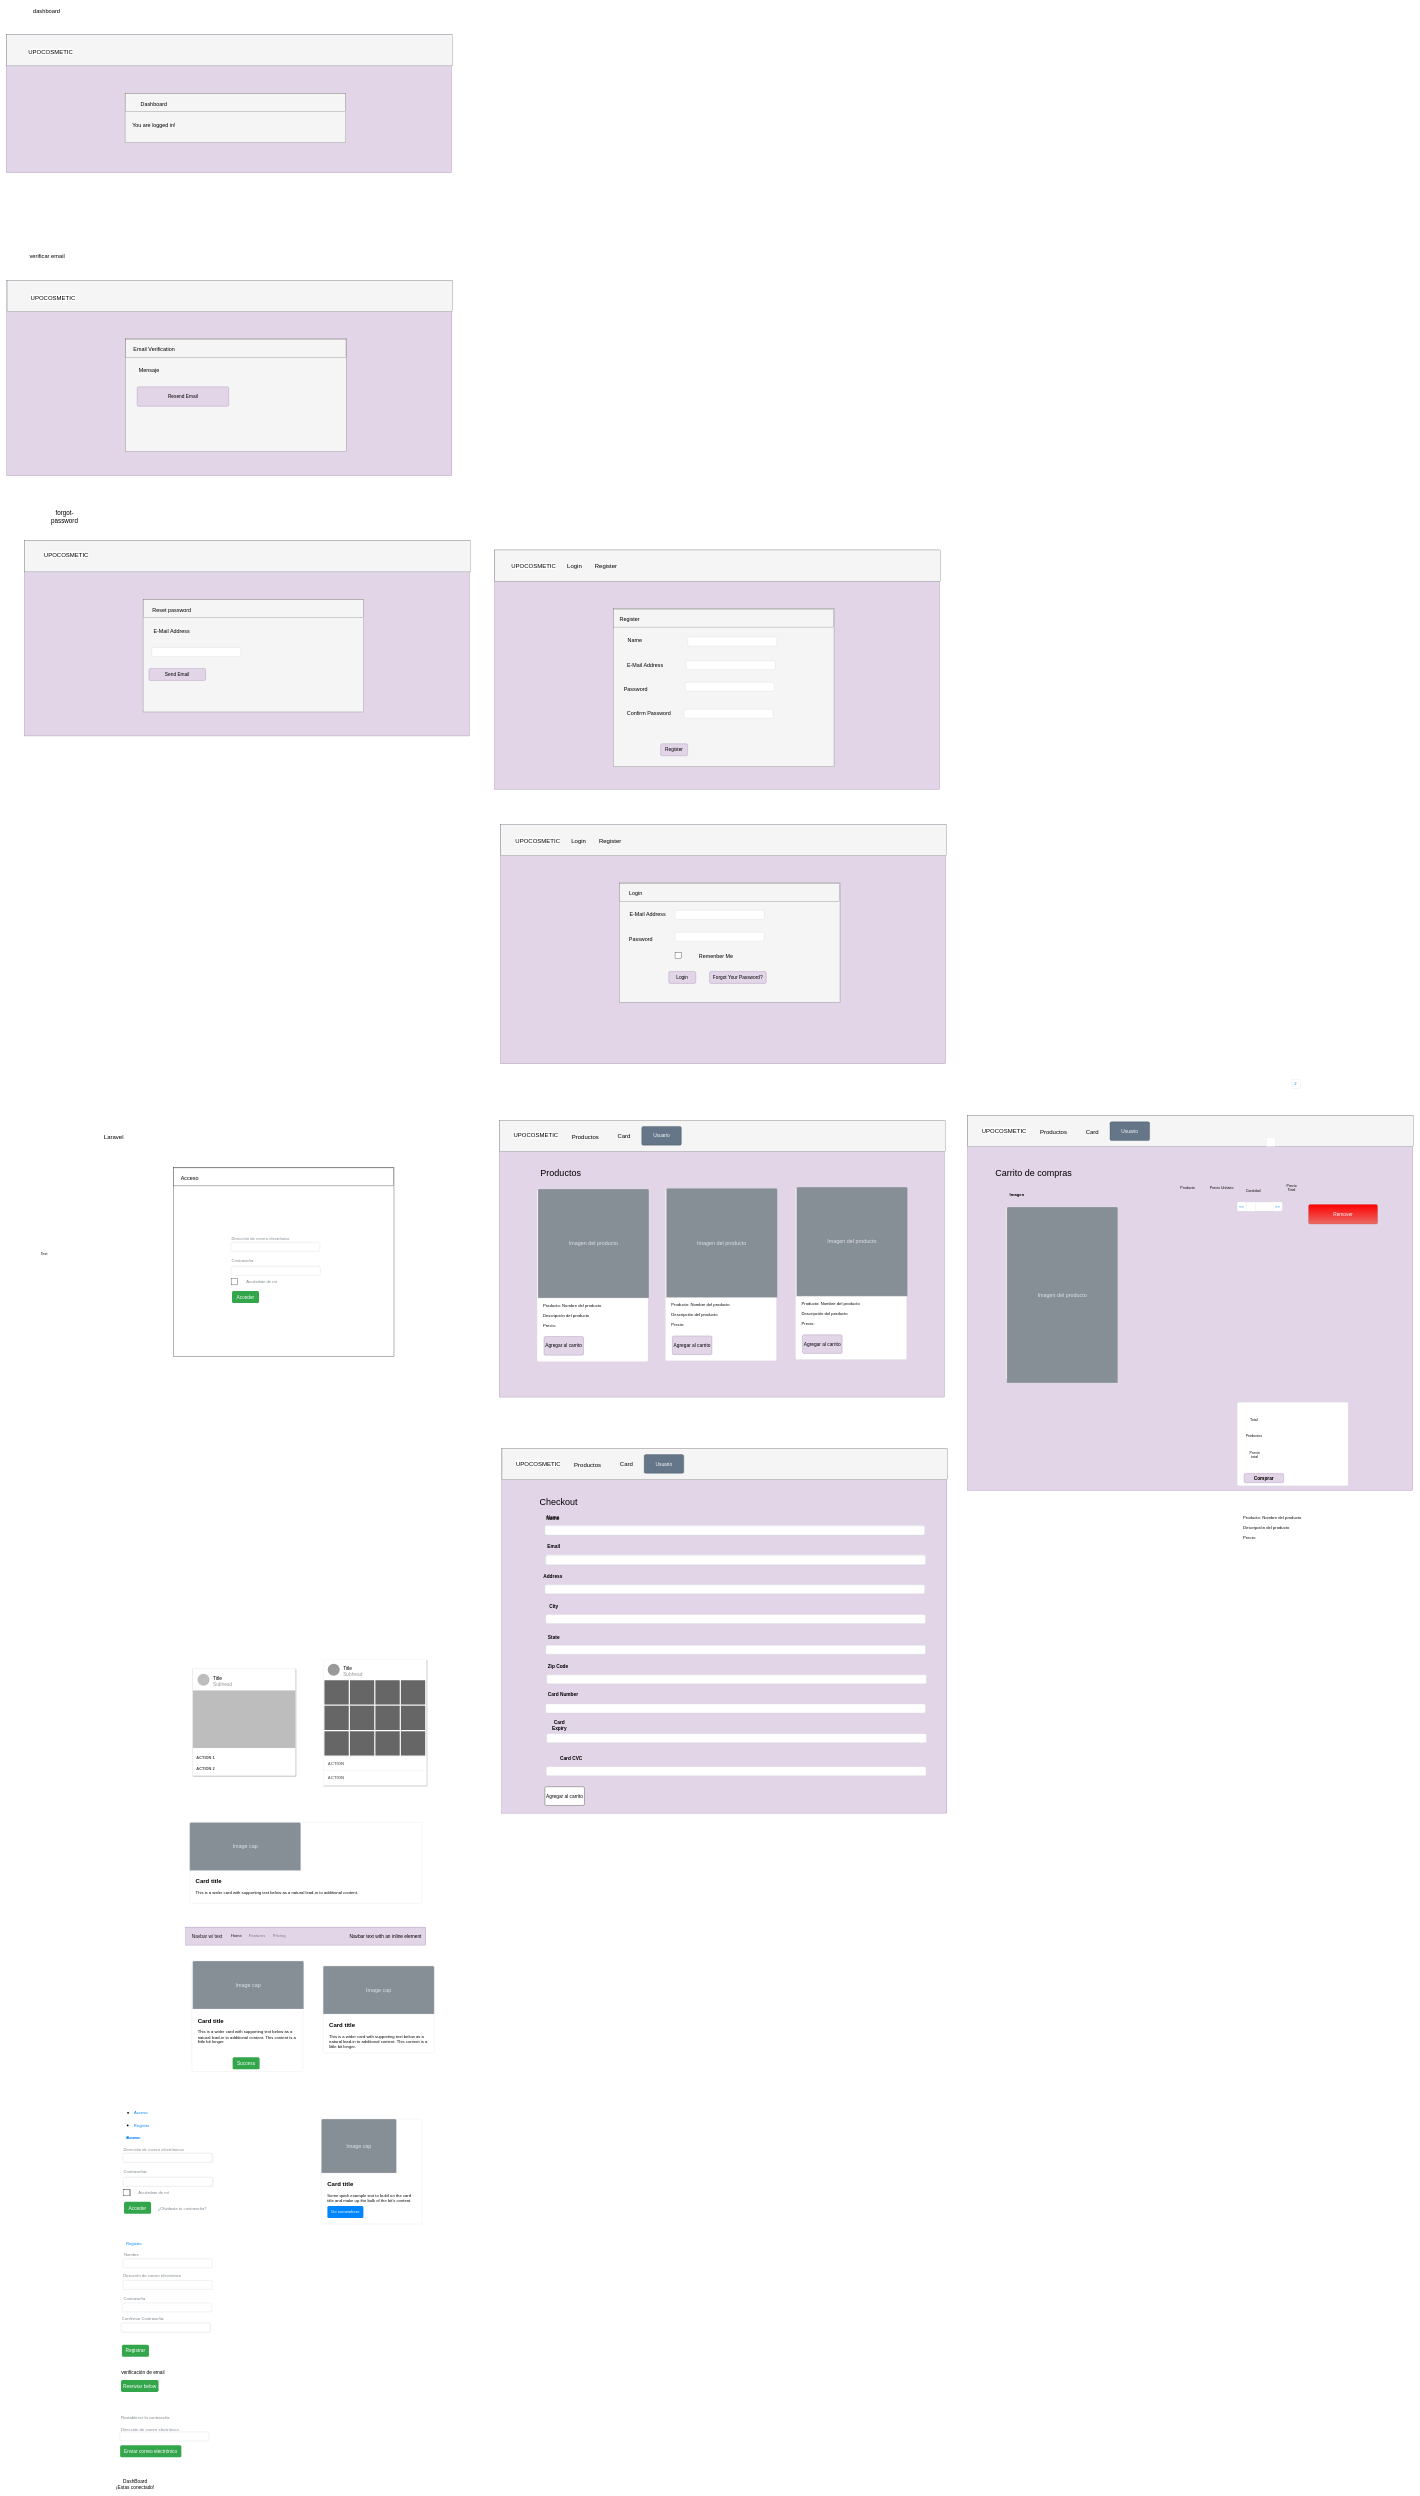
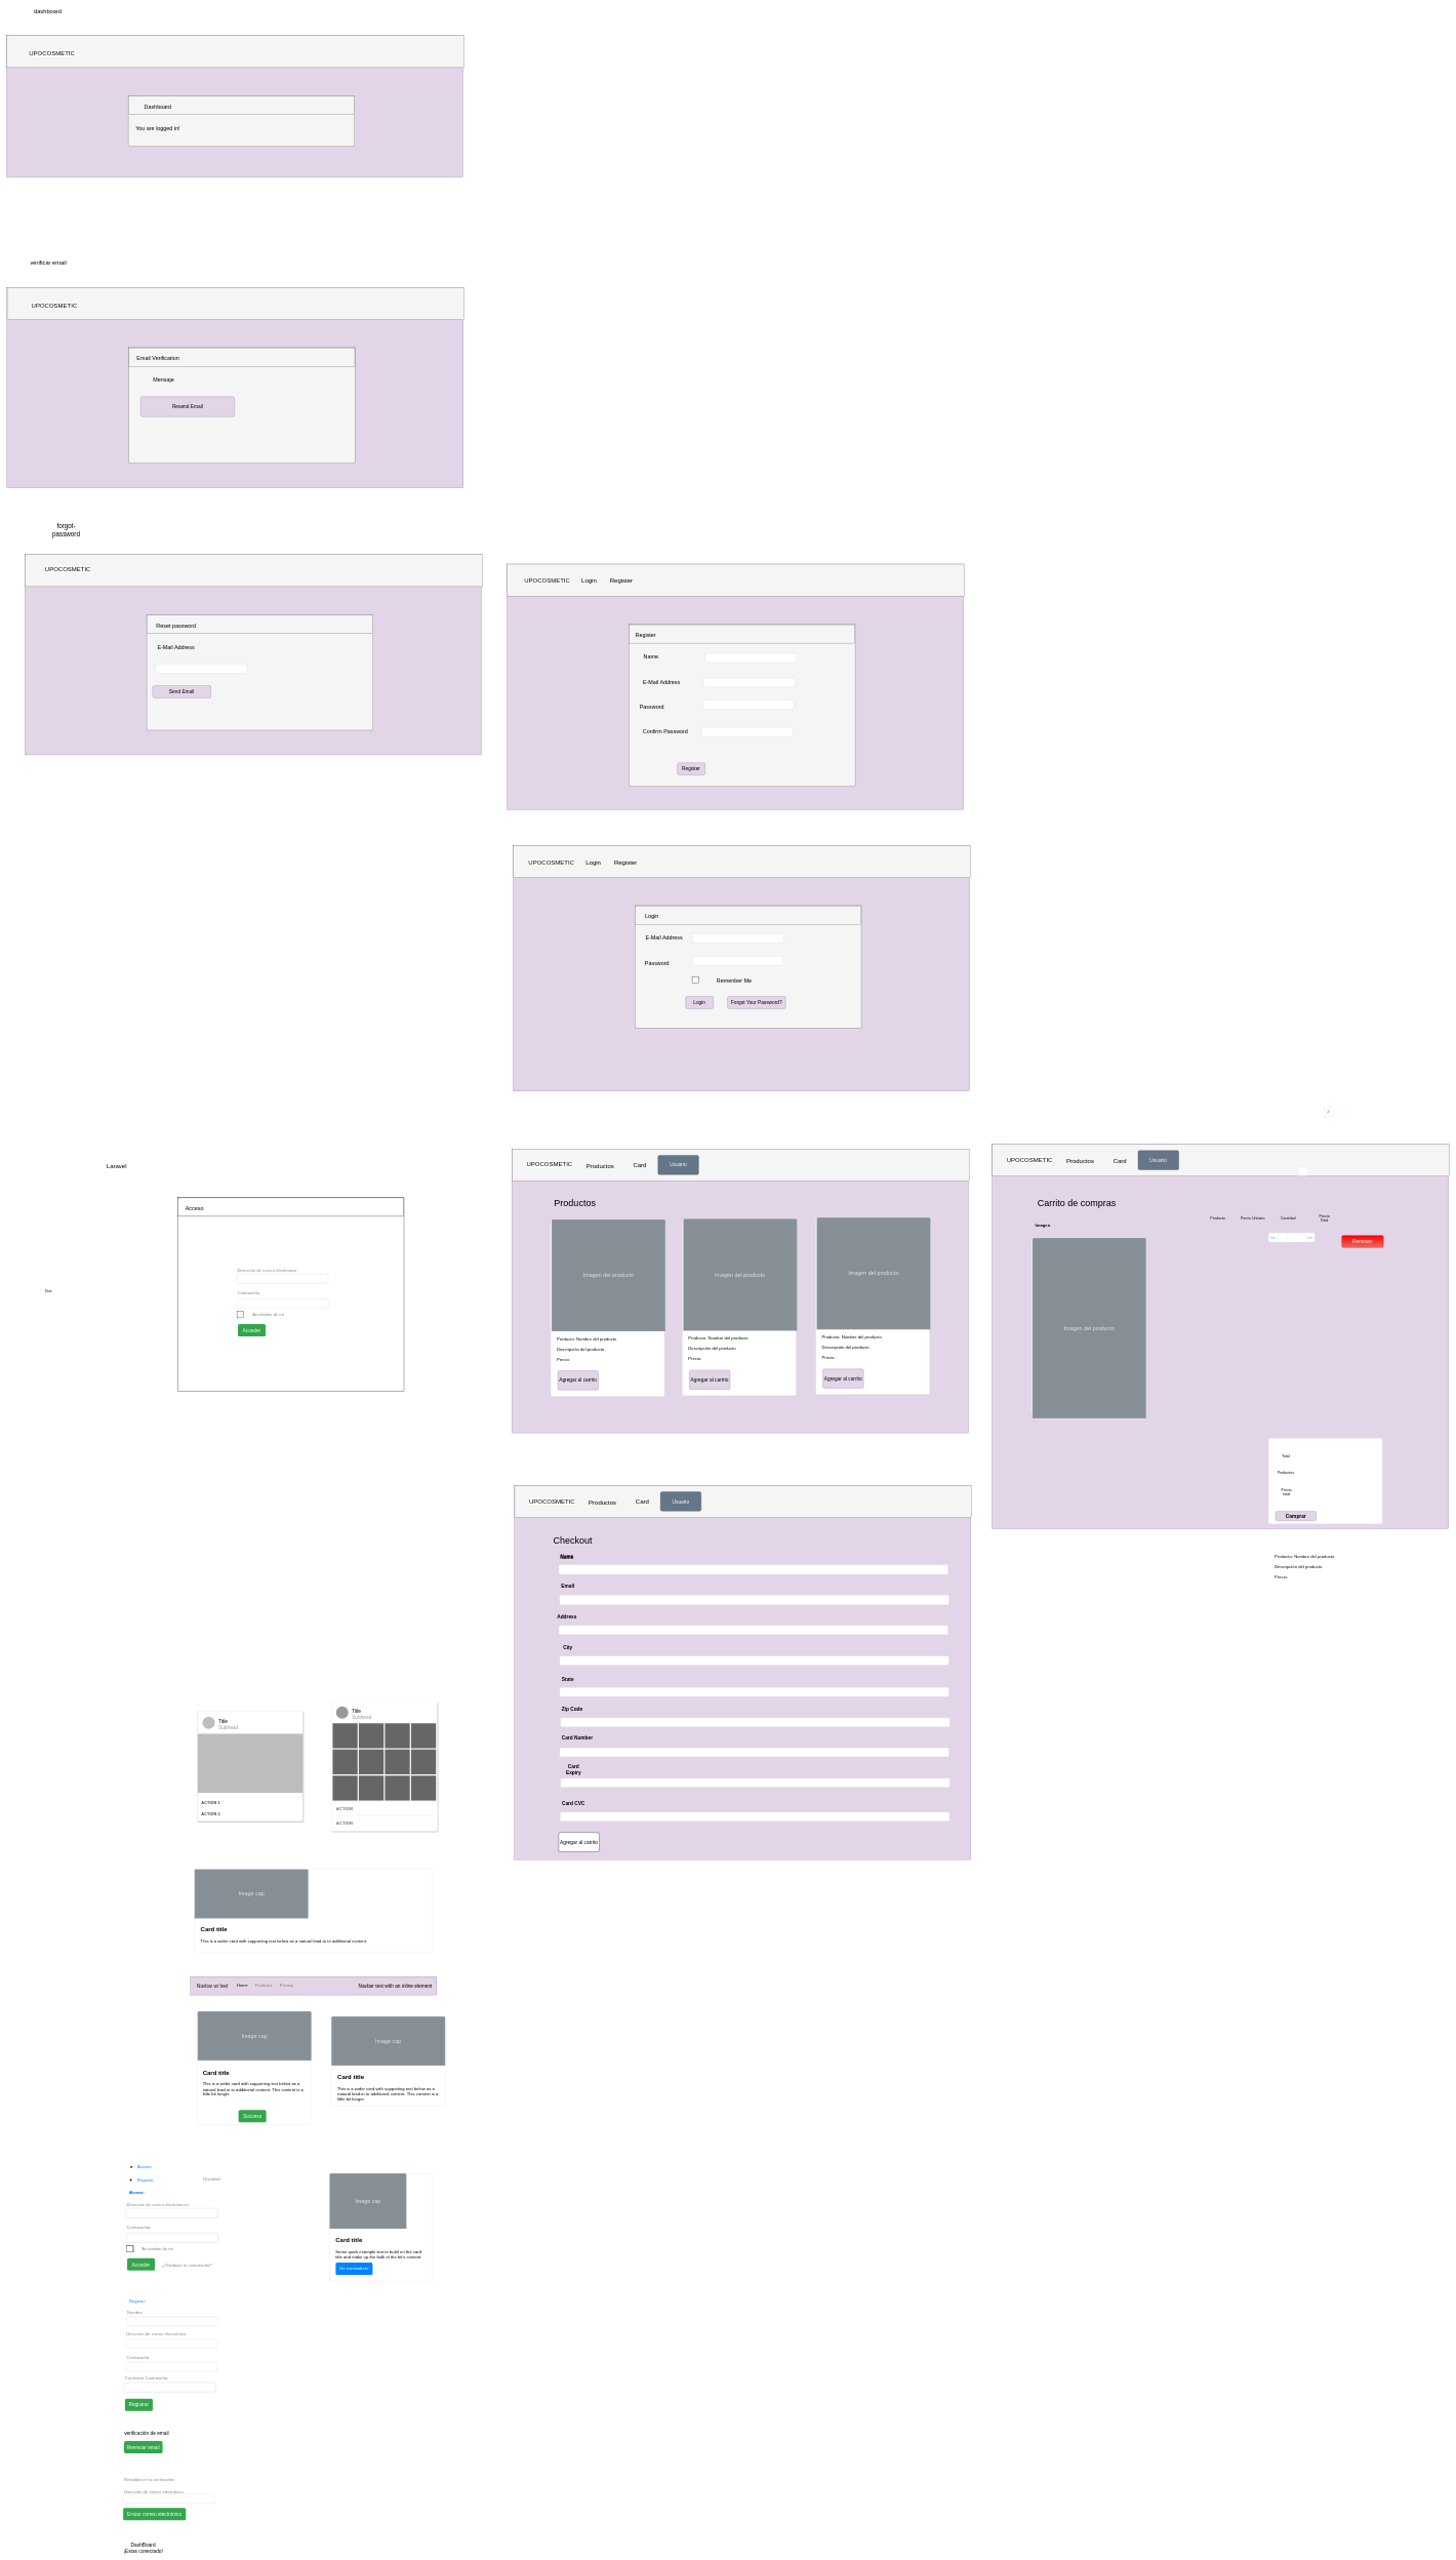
- <mxCell id="152" value="Mensaje" style="text;html=1;strokeColor=none;fillColor=none;align=center;verticalAlign=middle;whiteSpace=wrap;rounded=0;fontSize=18;" parent="1" vertex="1"><mxGeometry x="431" y="1219" width="132" height="30" as="geometry" /></mxCell>
+ <mxCell id="152" value="Mensaje" style="text;html=1;strokeColor=none;fillColor=none;align=center;verticalAlign=middle;whiteSpace=wrap;rounded=0;fontSize=18;" parent="1" vertex="1"><mxGeometry x="466" y="1219" width="132" height="30" as="geometry" /></mxCell>
- <mxCell id="202" value="Carrito de compras" style="text;html=1;strokeColor=none;fillColor=none;align=center;verticalAlign=middle;whiteSpace=wrap;rounded=0;fontSize=30;" parent="1" vertex="1"><mxGeometry x="3312" y="3892" width="267" height="30" as="geometry" /></mxCell>
+ <mxCell id="202" value="Carrito de compras" style="text;html=1;strokeColor=none;fillColor=none;align=center;verticalAlign=middle;whiteSpace=wrap;rounded=0;fontSize=30;" parent="1" vertex="1"><mxGeometry x="3367" y="3892" width="267" height="30" as="geometry" /></mxCell>
- <mxCell id="218" value="Cantidad" style="text;html=1;strokeColor=none;fillColor=none;align=center;verticalAlign=middle;whiteSpace=wrap;rounded=0;" parent="1" vertex="1"><mxGeometry x="4148" y="3954" width="60" height="30" as="geometry" /></mxCell>
+ <mxCell id="218" value="Cantidad" style="text;html=1;strokeColor=none;fillColor=none;align=center;verticalAlign=middle;whiteSpace=wrap;rounded=0;" parent="1" vertex="1"><mxGeometry x="4158" y="3944" width="60" height="30" as="geometry" /></mxCell>
- <mxCell id="220" value="&lt;font color=&quot;#ffffff&quot;&gt;Remover&lt;/font&gt;" style="html=1;shadow=0;dashed=0;shape=mxgraph.bootstrap.rrect;rSize=5;strokeColor=#b85450;strokeWidth=1;fillColor=#FF0000;whiteSpace=wrap;align=center;verticalAlign=middle;spacingLeft=0;fontStyle=0;fontSize=16;spacing=5;gradientColor=#ea6b66;" parent="1" vertex="1"><mxGeometry x="4362" y="4014" width="230" height="65" as="geometry" /></mxCell>
+ <mxCell id="220" value="&lt;font color=&quot;#ffffff&quot;&gt;Remover&lt;/font&gt;" style="html=1;shadow=0;dashed=0;shape=mxgraph.bootstrap.rrect;rSize=5;strokeColor=#b85450;strokeWidth=1;fillColor=#FF0000;whiteSpace=wrap;align=center;verticalAlign=middle;spacingLeft=0;fontStyle=0;fontSize=16;spacing=5;gradientColor=#ea6b66;" parent="1" vertex="1"><mxGeometry x="4362" y="4014" width="136" height="40" as="geometry" /></mxCell>
- <mxCell id="78" value="Text" style="text;html=1;strokeColor=none;fillColor=none;align=center;verticalAlign=middle;whiteSpace=wrap;rounded=0;" parent="1" vertex="1"><mxGeometry x="117" y="4164" width="60" height="30" as="geometry" /></mxCell>
+ <mxCell id="78" value="Text" style="text;html=1;strokeColor=none;fillColor=none;align=center;verticalAlign=middle;whiteSpace=wrap;rounded=0;" parent="1" vertex="1"><mxGeometry x="127" y="4179" width="60" height="30" as="geometry" /></mxCell>
- <mxCell id="196" value="Card CVC" style="text;html=1;strokeColor=none;fillColor=none;align=center;verticalAlign=middle;whiteSpace=wrap;rounded=0;fontSize=16;fontColor=#000000;fontStyle=1" parent="1" vertex="1"><mxGeometry x="1857.5" y="5846" width="91.5" height="30" as="geometry" /></mxCell>
+ <mxCell id="196" value="Card CVC" style="text;html=1;strokeColor=none;fillColor=none;align=center;verticalAlign=middle;whiteSpace=wrap;rounded=0;fontSize=16;fontColor=#000000;fontStyle=1" parent="1" vertex="1"><mxGeometry x="1817.5" y="5846" width="91.5" height="30" as="geometry" /></mxCell>
+ <mxCell id="46" value="Disabled" style="fillColor=none;strokeColor=none;fontSize=14;fontColor=#7D868C;align=left;spacing=10;" parent="1" vertex="1"><mxGeometry x="651" y="7064" width="80" height="30" as="geometry" /></mxCell>
- <mxCell id="59" value="Registrar" style="html=1;shadow=0;dashed=0;shape=mxgraph.bootstrap.rrect;rSize=5;strokeColor=none;strokeWidth=1;fillColor=#33A64C;fontColor=#FFFFFF;whiteSpace=wrap;align=center;verticalAlign=middle;spacingLeft=0;fontStyle=0;fontSize=16;spacing=5;" parent="1" vertex="1"><mxGeometry x="406" y="7815" width="90" height="40" as="geometry" /></mxCell>
+ <mxCell id="59" value="Registrar" style="html=1;shadow=0;dashed=0;shape=mxgraph.bootstrap.rrect;rSize=5;strokeColor=none;strokeWidth=1;fillColor=#33A64C;fontColor=#FFFFFF;whiteSpace=wrap;align=center;verticalAlign=middle;spacingLeft=0;fontStyle=0;fontSize=16;spacing=5;" parent="1" vertex="1"><mxGeometry x="406" y="7795" width="90" height="40" as="geometry" /></mxCell>
- <mxCell id="67" value="Reenviar below" style="html=1;shadow=0;dashed=0;shape=mxgraph.bootstrap.rrect;rSize=5;strokeColor=none;strokeWidth=1;fillColor=#33A64C;fontColor=#FFFFFF;whiteSpace=wrap;align=center;verticalAlign=middle;spacingLeft=0;fontStyle=0;fontSize=16;spacing=5;" parent="1" vertex="1"><mxGeometry x="403" y="7933" width="125" height="40" as="geometry" /></mxCell>
+ <mxCell id="67" value="Reenviar email" style="html=1;shadow=0;dashed=0;shape=mxgraph.bootstrap.rrect;rSize=5;strokeColor=none;strokeWidth=1;fillColor=#33A64C;fontColor=#FFFFFF;whiteSpace=wrap;align=center;verticalAlign=middle;spacingLeft=0;fontStyle=0;fontSize=16;spacing=5;" parent="1" vertex="1"><mxGeometry x="403" y="7933" width="125" height="40" as="geometry" /></mxCell>
- <mxCell id="73" value="DashBoard&lt;br&gt;¡Estas conectado!" style="text;html=1;strokeColor=none;fillColor=none;align=center;verticalAlign=middle;whiteSpace=wrap;rounded=0;fontSize=16;" parent="1" vertex="1"><mxGeometry x="372" y="8267" width="157" height="30" as="geometry" /></mxCell>
+ <mxCell id="73" value="DashBoard&lt;br&gt;¡Estas conectado!" style="text;html=1;strokeColor=none;fillColor=none;align=center;verticalAlign=middle;whiteSpace=wrap;rounded=0;fontSize=16;" parent="1" vertex="1"><mxGeometry x="387" y="8267" width="157" height="30" as="geometry" /></mxCell>
